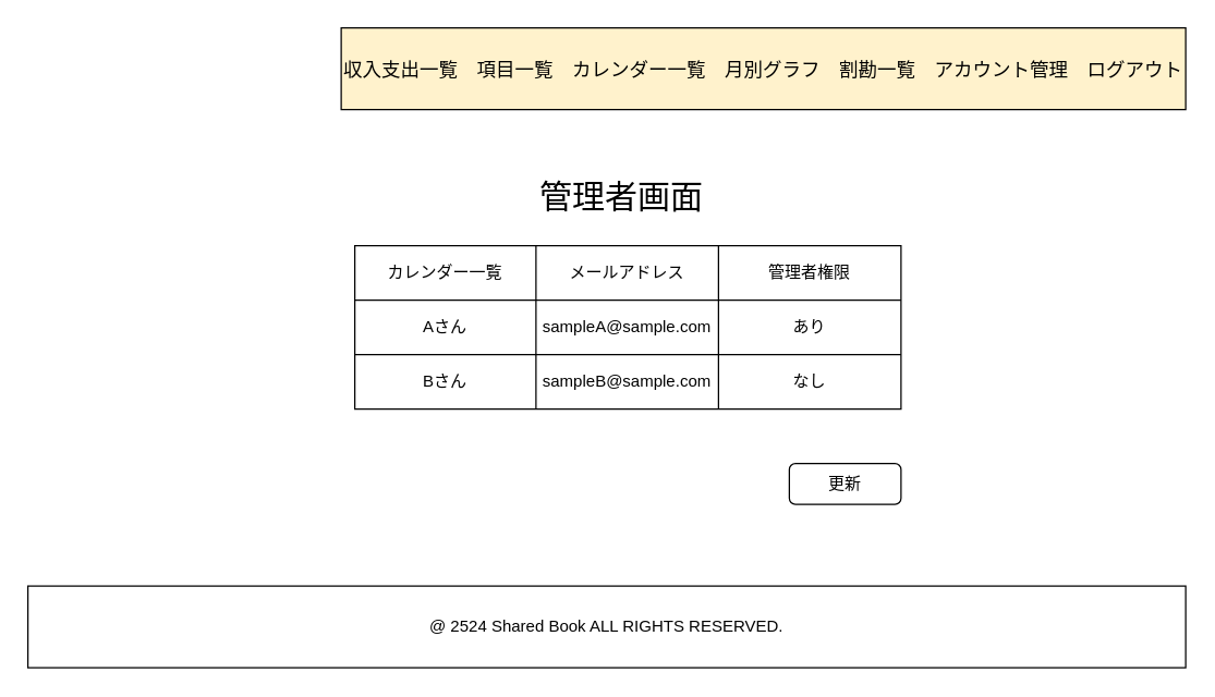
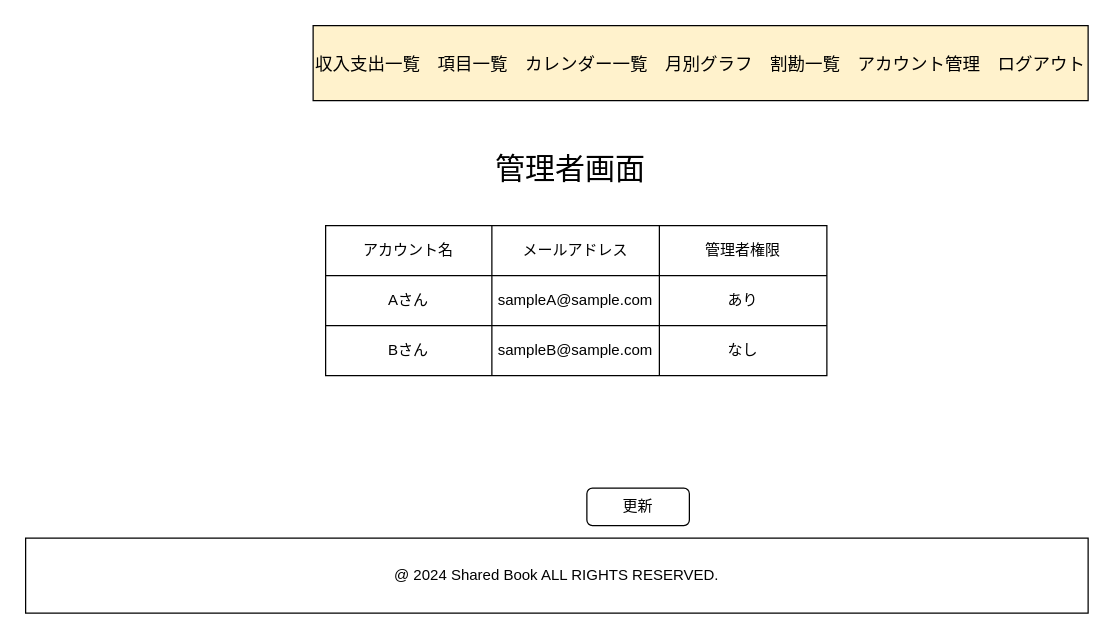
- <mxCell id="17" value="&lt;font style=&quot;font-size: 24px;&quot;&gt;管理者画面&lt;/font&gt;" style="text;strokeColor=none;fillColor=none;align=left;verticalAlign=middle;spacingLeft=4;spacingRight=4;overflow=hidden;points=[[0,0.5],[1,0.5]];portConstraint=eastwest;rotatable=0;whiteSpace=wrap;html=1;" parent="1" vertex="1"><mxGeometry x="390" y="120" width="240" height="50" as="geometry" /></mxCell>
+ <mxCell id="17" value="&lt;font style=&quot;font-size: 24px;&quot;&gt;管理者画面&lt;/font&gt;" style="text;strokeColor=none;fillColor=none;align=left;verticalAlign=middle;spacingLeft=4;spacingRight=4;overflow=hidden;points=[[0,0.5],[1,0.5]];portConstraint=eastwest;rotatable=0;whiteSpace=wrap;html=1;" parent="1" vertex="1"><mxGeometry x="390" y="110" width="240" height="50" as="geometry" /></mxCell>
- <mxCell id="6" value="カレンダー一覧" style="shape=partialRectangle;html=1;whiteSpace=wrap;connectable=0;fillColor=none;top=0;left=0;bottom=0;right=0;overflow=hidden;" parent="5" vertex="1"><mxGeometry width="133" height="40" as="geometry"><mxRectangle width="133" height="40" as="alternateBounds" /></mxGeometry></mxCell>
+ <mxCell id="6" value="アカウント名" style="shape=partialRectangle;html=1;whiteSpace=wrap;connectable=0;fillColor=none;top=0;left=0;bottom=0;right=0;overflow=hidden;" parent="5" vertex="1"><mxGeometry width="133" height="40" as="geometry"><mxRectangle width="133" height="40" as="alternateBounds" /></mxGeometry></mxCell>
- <mxCell id="18" value="更新" style="rounded=1;whiteSpace=wrap;html=1;" vertex="1" parent="1"><mxGeometry x="579" y="340" width="82" height="30" as="geometry" /></mxCell>
+ <mxCell id="18" value="更新" style="rounded=1;whiteSpace=wrap;html=1;" vertex="1" parent="1"><mxGeometry x="469" y="390" width="82" height="30" as="geometry" /></mxCell>
- <mxCell id="3" value="@ 2524 Shared Book ALL RIGHTS RESERVED." style="rounded=0;whiteSpace=wrap;html=1;" parent="1" vertex="1"><mxGeometry y="430" width="850" height="60" as="geometry" x="20" /></mxCell>
+ <mxCell id="3" value="@ 2024 Shared Book ALL RIGHTS RESERVED." style="rounded=0;whiteSpace=wrap;html=1;" parent="1" vertex="1"><mxGeometry y="430" width="850" height="60" as="geometry" x="20" /></mxCell>
